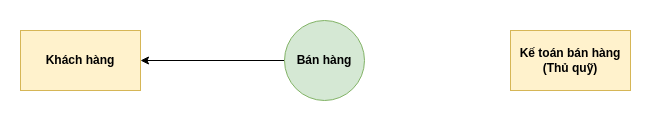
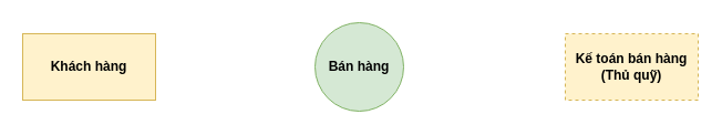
- <mxCell id="4" style="edgeStyle=orthogonalEdgeStyle;rounded=0;orthogonalLoop=1;jettySize=auto;html=1;exitX=0;exitY=0.5;exitDx=0;exitDy=0;" parent="1" source="5" target="2" edge="1"><mxGeometry relative="1" as="geometry" /></mxCell>
- <mxCell id="3" value="Kế toán bán hàng (Thủ quỹ)" style="rounded=0;whiteSpace=wrap;html=1;fillColor=#fff2cc;strokeColor=#d6b656;fontStyle=1" parent="1" vertex="1"><mxGeometry x="510" y="30" width="120" height="60" as="geometry" /></mxCell>
+ <mxCell id="3" value="Kế toán bán hàng (Thủ quỹ)" style="rounded=0;whiteSpace=wrap;html=1;fillColor=#fff2cc;strokeColor=#d6b656;fontStyle=1;dashed=1;" parent="1" vertex="1"><mxGeometry x="510" y="30" width="120" height="60" as="geometry" /></mxCell>
